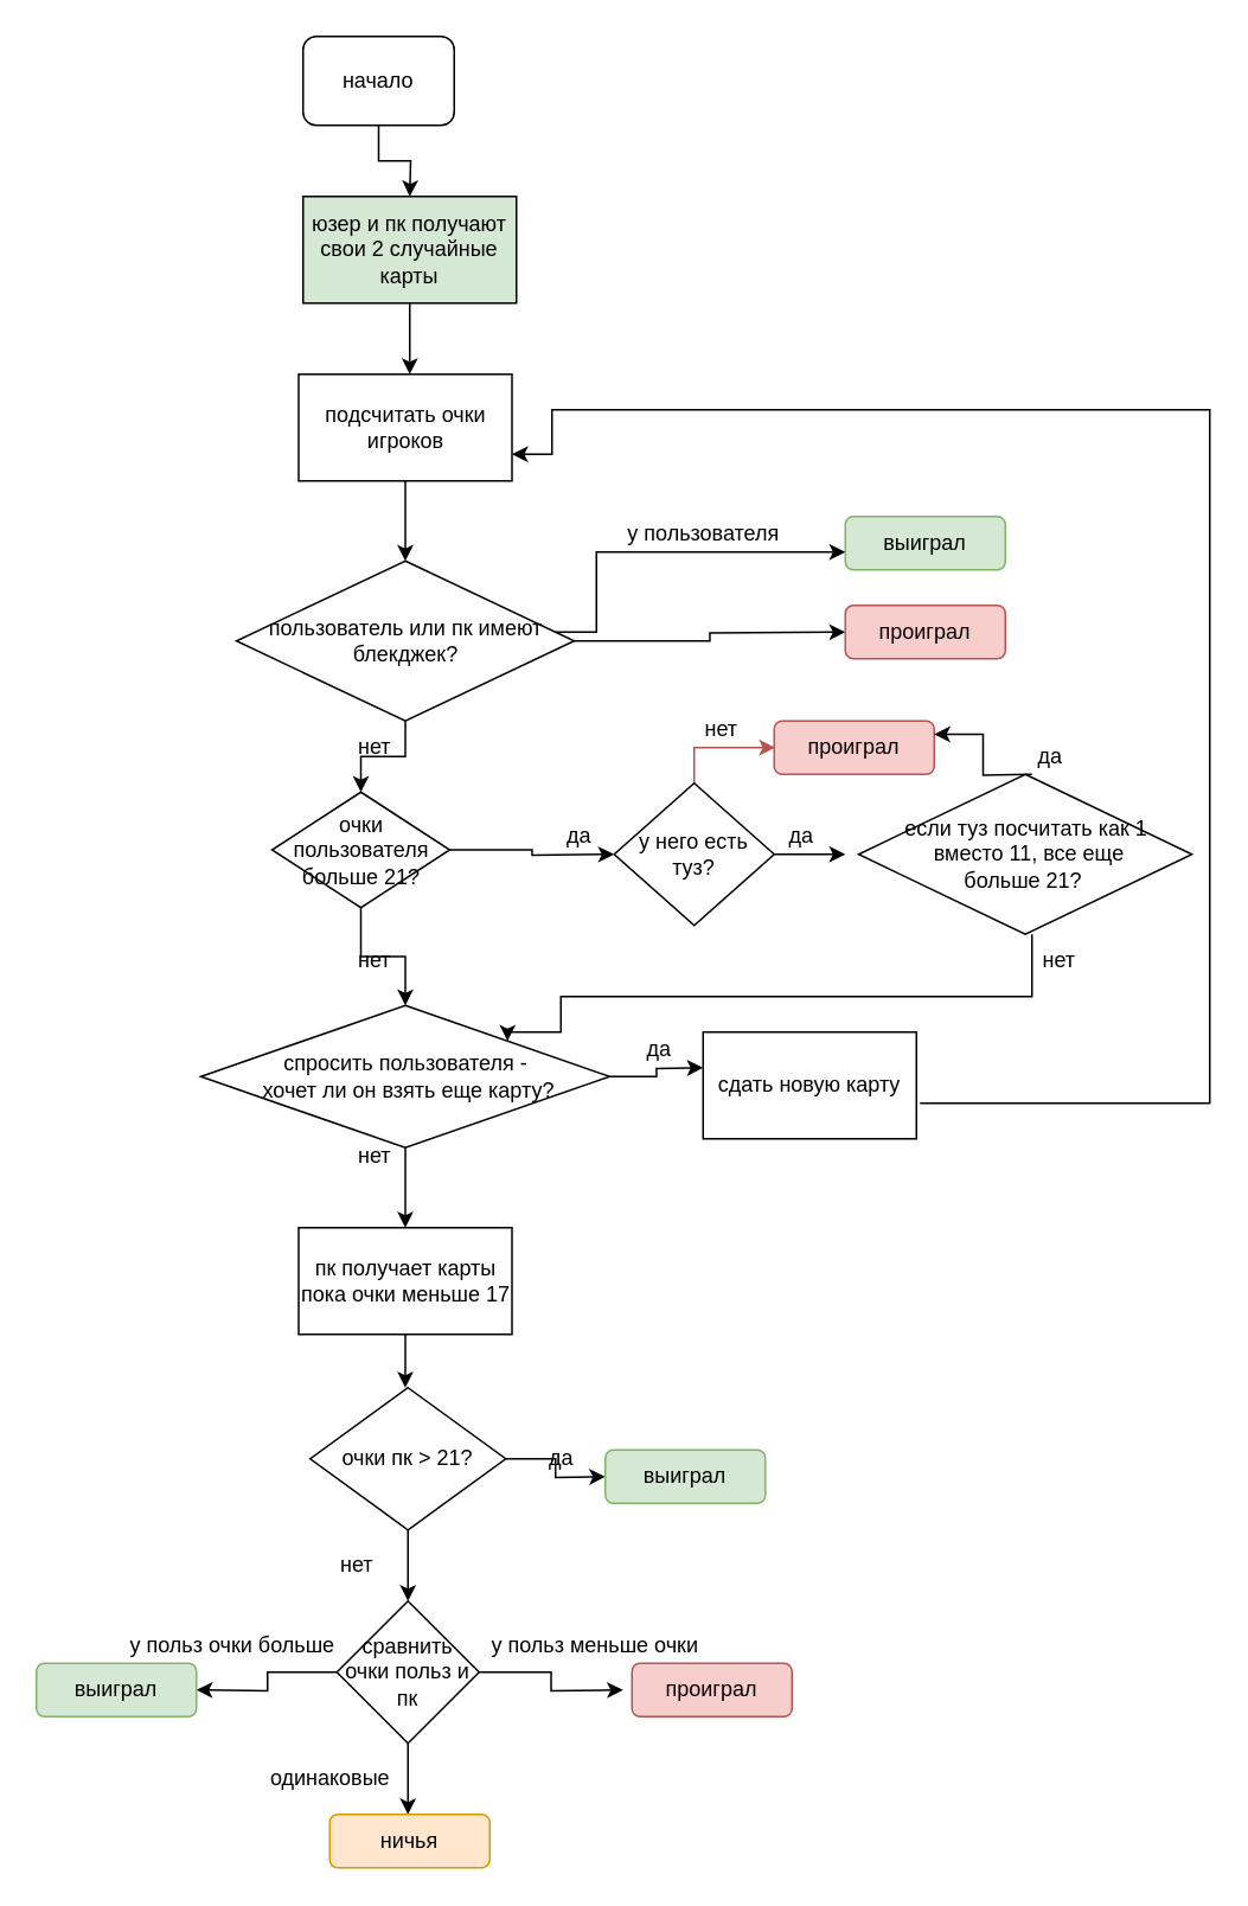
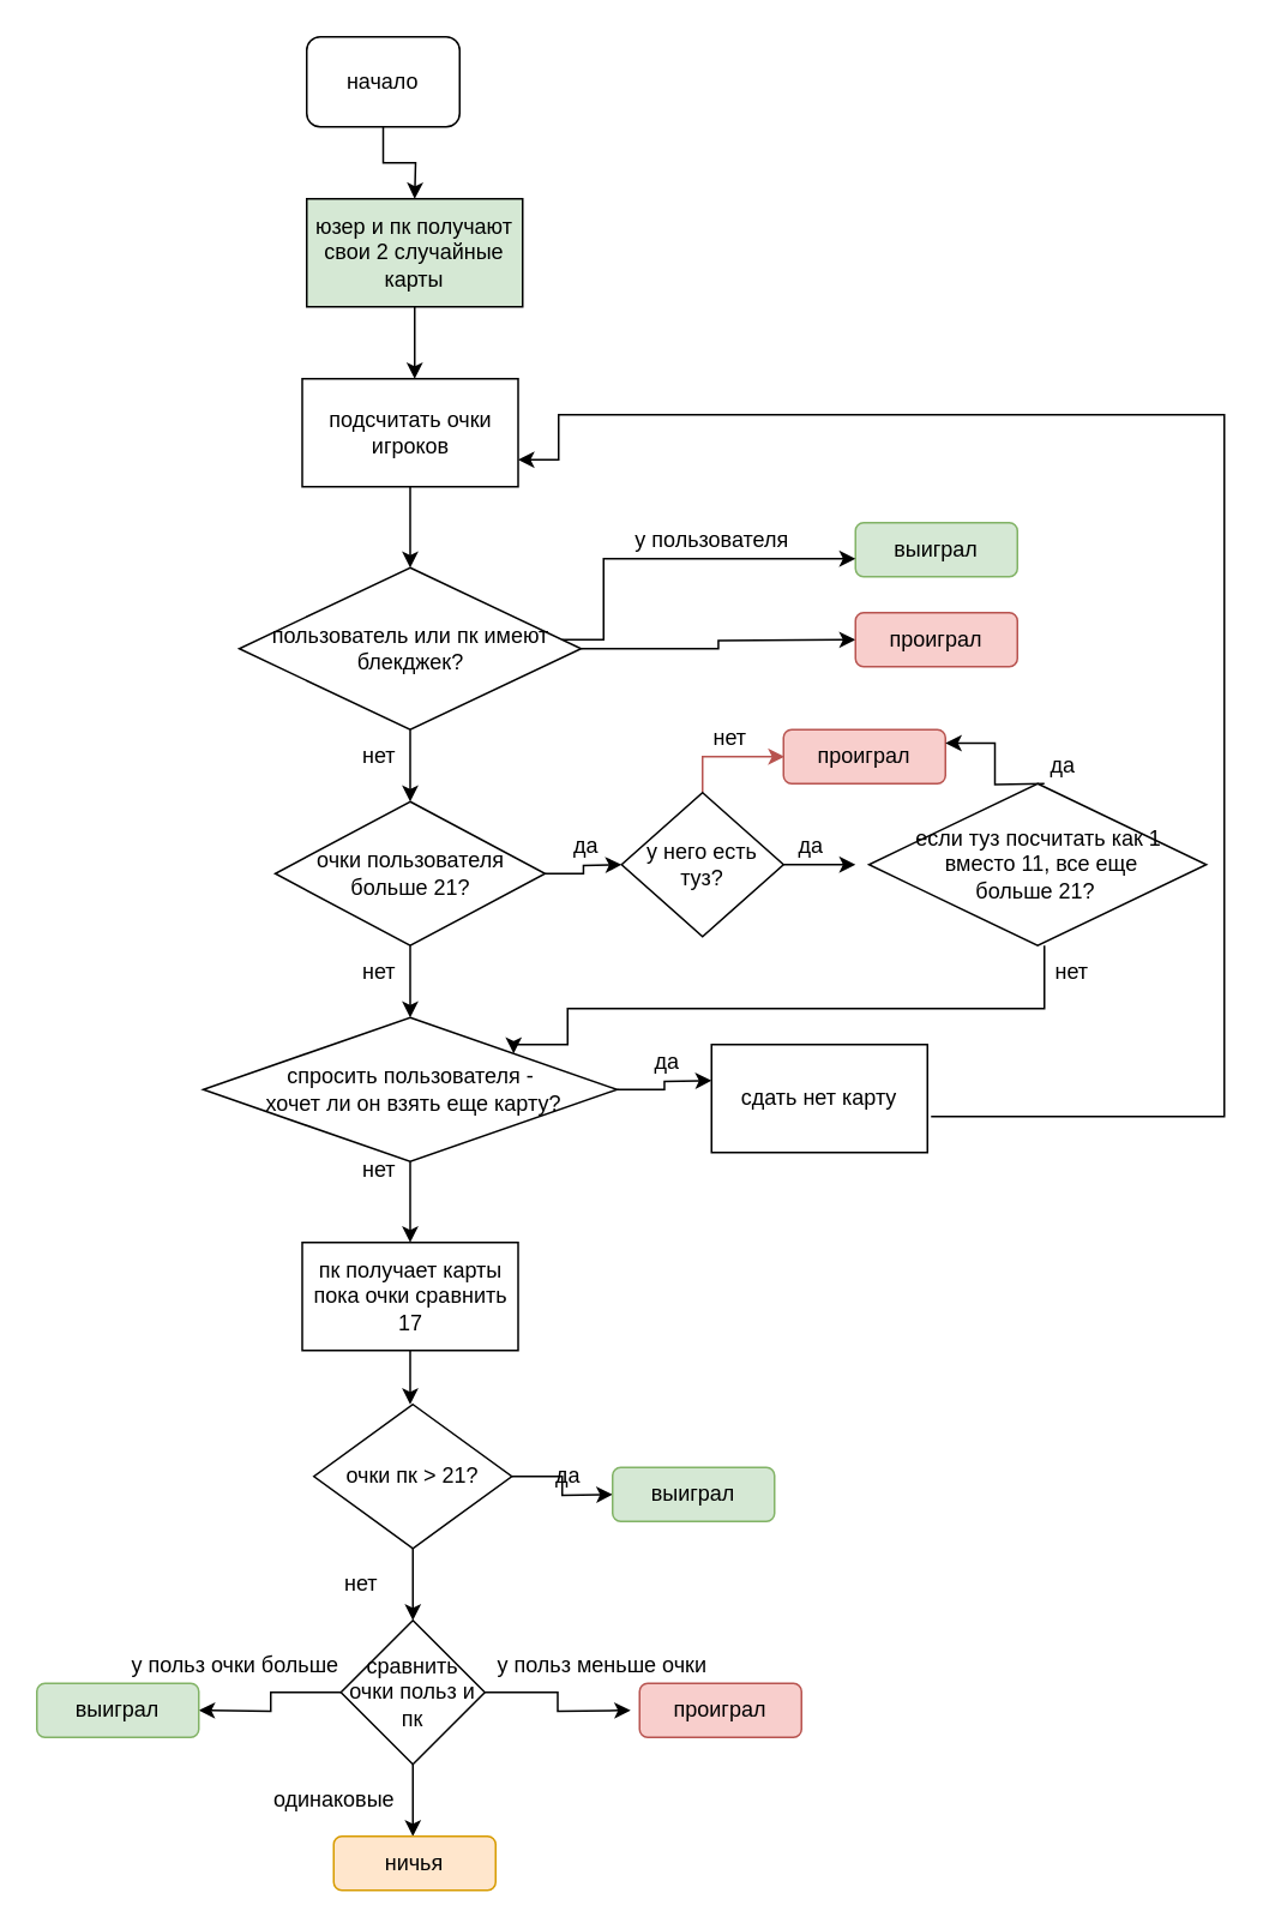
- <mxCell id="19" value="очки пользователя больше 21?" style="rhombus;whiteSpace=wrap;html=1;" vertex="1" parent="1"><mxGeometry x="152.5" y="445" width="100" height="65" as="geometry" /></mxCell>
+ <mxCell id="19" value="очки пользователя больше 21?" style="rhombus;whiteSpace=wrap;html=1;" vertex="1" parent="1"><mxGeometry x="152.5" y="445" width="150" height="80" as="geometry" /></mxCell>
- <mxCell id="38" value="сдать новую карту" style="rounded=0;whiteSpace=wrap;html=1;" vertex="1" parent="1"><mxGeometry x="395" y="580" width="120" height="60" as="geometry" /></mxCell>
+ <mxCell id="38" value="сдать нет карту" style="rounded=0;whiteSpace=wrap;html=1;" vertex="1" parent="1"><mxGeometry x="395" y="580" width="120" height="60" as="geometry" /></mxCell>
- <mxCell id="40" value="пк получает карты пока очки меньше 17" style="rounded=0;whiteSpace=wrap;html=1;" vertex="1" parent="1"><mxGeometry x="167.5" y="690" width="120" height="60" as="geometry" /></mxCell>
+ <mxCell id="40" value="пк получает карты пока очки сравнить 17" style="rounded=0;whiteSpace=wrap;html=1;" vertex="1" parent="1"><mxGeometry x="167.5" y="690" width="120" height="60" as="geometry" /></mxCell>
